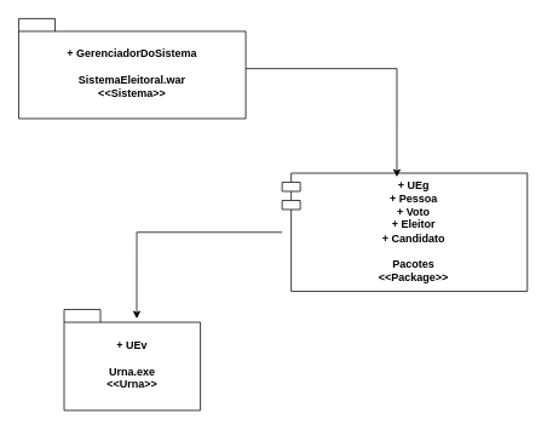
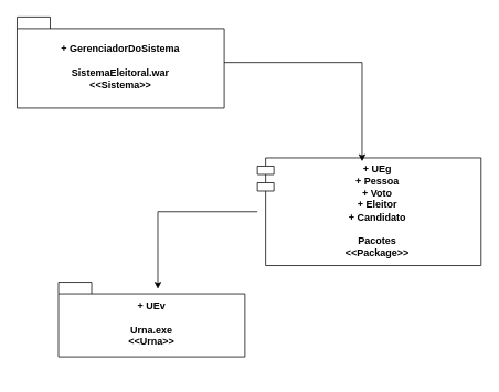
- <mxCell id="3" value="+ UEv&lt;div&gt;&lt;br&gt;&lt;/div&gt;&lt;div&gt;Urna.exe&lt;/div&gt;&lt;div&gt;&amp;lt;&amp;lt;Urna&amp;gt;&amp;gt;&lt;/div&gt;" style="shape=folder;fontStyle=1;spacingTop=10;tabWidth=40;tabHeight=14;tabPosition=left;html=1;whiteSpace=wrap;" vertex="1" parent="1"><mxGeometry x="70" y="340" width="150" height="111" as="geometry" /></mxCell>
+ <mxCell id="3" value="+ UEv&lt;div&gt;&lt;br&gt;&lt;/div&gt;&lt;div&gt;Urna.exe&lt;/div&gt;&lt;div&gt;&amp;lt;&amp;lt;Urna&amp;gt;&amp;gt;&lt;/div&gt;" style="shape=folder;fontStyle=1;spacingTop=10;tabWidth=40;tabHeight=14;tabPosition=left;html=1;whiteSpace=wrap;" vertex="1" parent="1"><mxGeometry x="70" y="340" width="225" height="90" as="geometry" /></mxCell>
